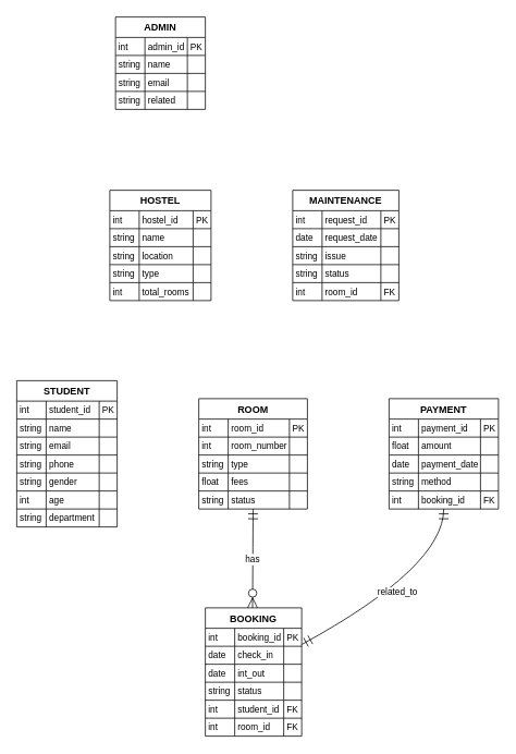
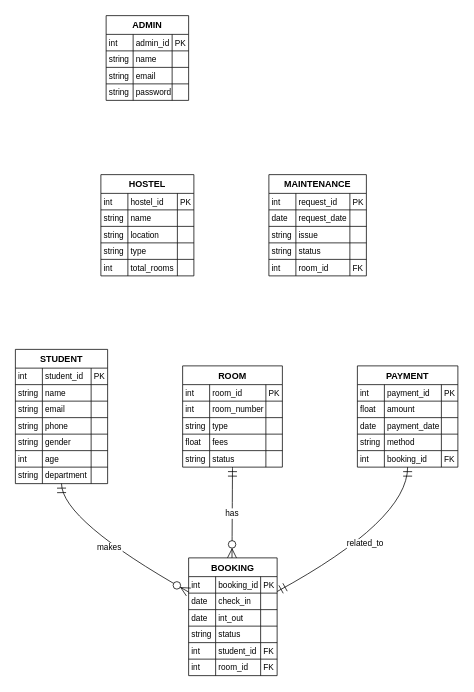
- <mxCell id="92" value="related" style="shape=partialRectangle;connectable=0;fillColor=none;top=0;left=0;bottom=0;right=0;align=left;spacingLeft=2;overflow=hidden;fontSize=11;" parent="90" vertex="1"><mxGeometry x="36" width="52" height="22" as="geometry"><mxRectangle width="52" height="22" as="alternateBounds" /></mxGeometry></mxCell>
+ <mxCell id="92" value="password" style="shape=partialRectangle;connectable=0;fillColor=none;top=0;left=0;bottom=0;right=0;align=left;spacingLeft=2;overflow=hidden;fontSize=11;" parent="90" vertex="1"><mxGeometry x="36" width="52" height="22" as="geometry"><mxRectangle width="52" height="22" as="alternateBounds" /></mxGeometry></mxCell>
+ <mxCell id="157" value="makes" style="curved=1;startArrow=ERmandOne;startSize=10;;endArrow=ERzeroToMany;endSize=10;;exitX=0.5;exitY=1;entryX=0;entryY=0.29;rounded=0;" parent="1" source="2" target="31" edge="1"><mxGeometry relative="1" as="geometry"><Array as="points"><mxPoint x="82" y="693" /></Array></mxGeometry></mxCell>
